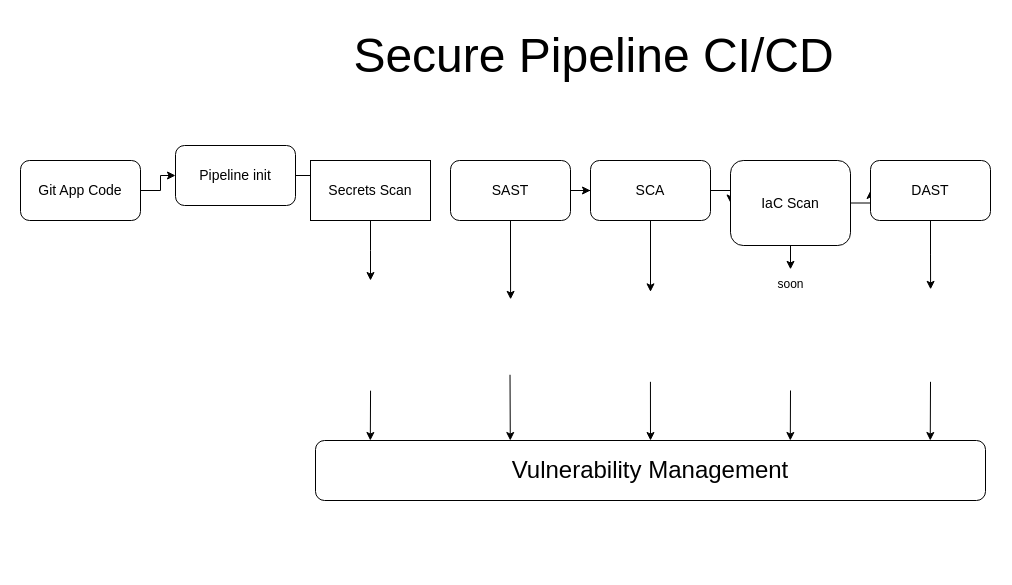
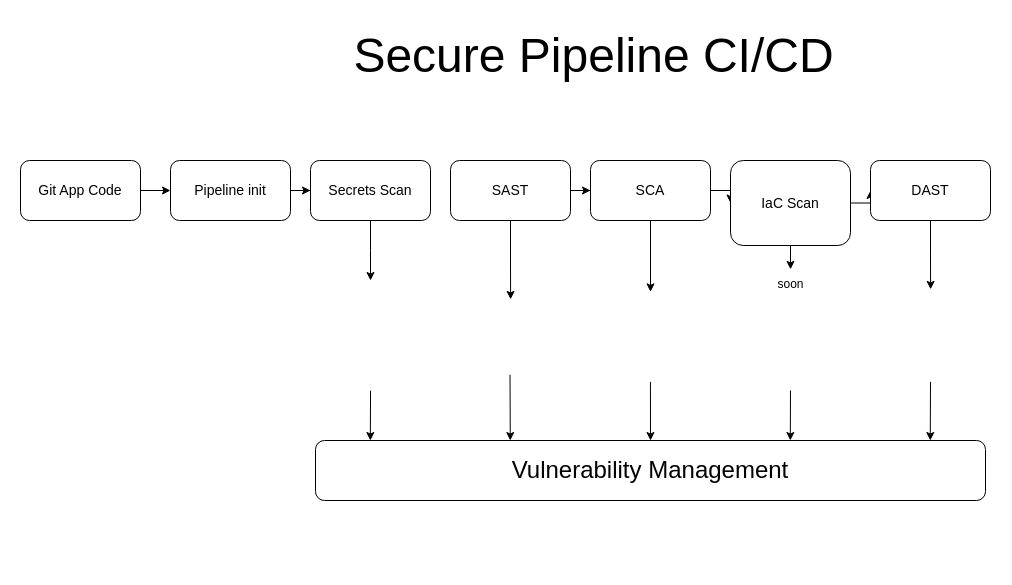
- <mxCell id="5" value="&lt;font style=&quot;font-size: 14px;&quot;&gt;Pipeline init&lt;/font&gt;" style="rounded=1;whiteSpace=wrap;html=1;" parent="1" vertex="1"><mxGeometry x="175" y="145" width="120" height="60" as="geometry" /></mxCell>
+ <mxCell id="5" value="&lt;font style=&quot;font-size: 14px;&quot;&gt;Pipeline init&lt;/font&gt;" style="rounded=1;whiteSpace=wrap;html=1;" parent="1" vertex="1"><mxGeometry x="170" y="160" width="120" height="60" as="geometry" /></mxCell>
- <mxCell id="7" value="&lt;font style=&quot;font-size: 14px;&quot;&gt;Secrets Scan&lt;/font&gt;" style="whiteSpace=wrap;html=1;rounded=0;" parent="1" vertex="1"><mxGeometry x="310" y="160" width="120" height="60" as="geometry" /></mxCell>
+ <mxCell id="7" value="&lt;font style=&quot;font-size: 14px;&quot;&gt;Secrets Scan&lt;/font&gt;" style="rounded=1;whiteSpace=wrap;html=1;" parent="1" vertex="1"><mxGeometry x="310" y="160" width="120" height="60" as="geometry" /></mxCell>
